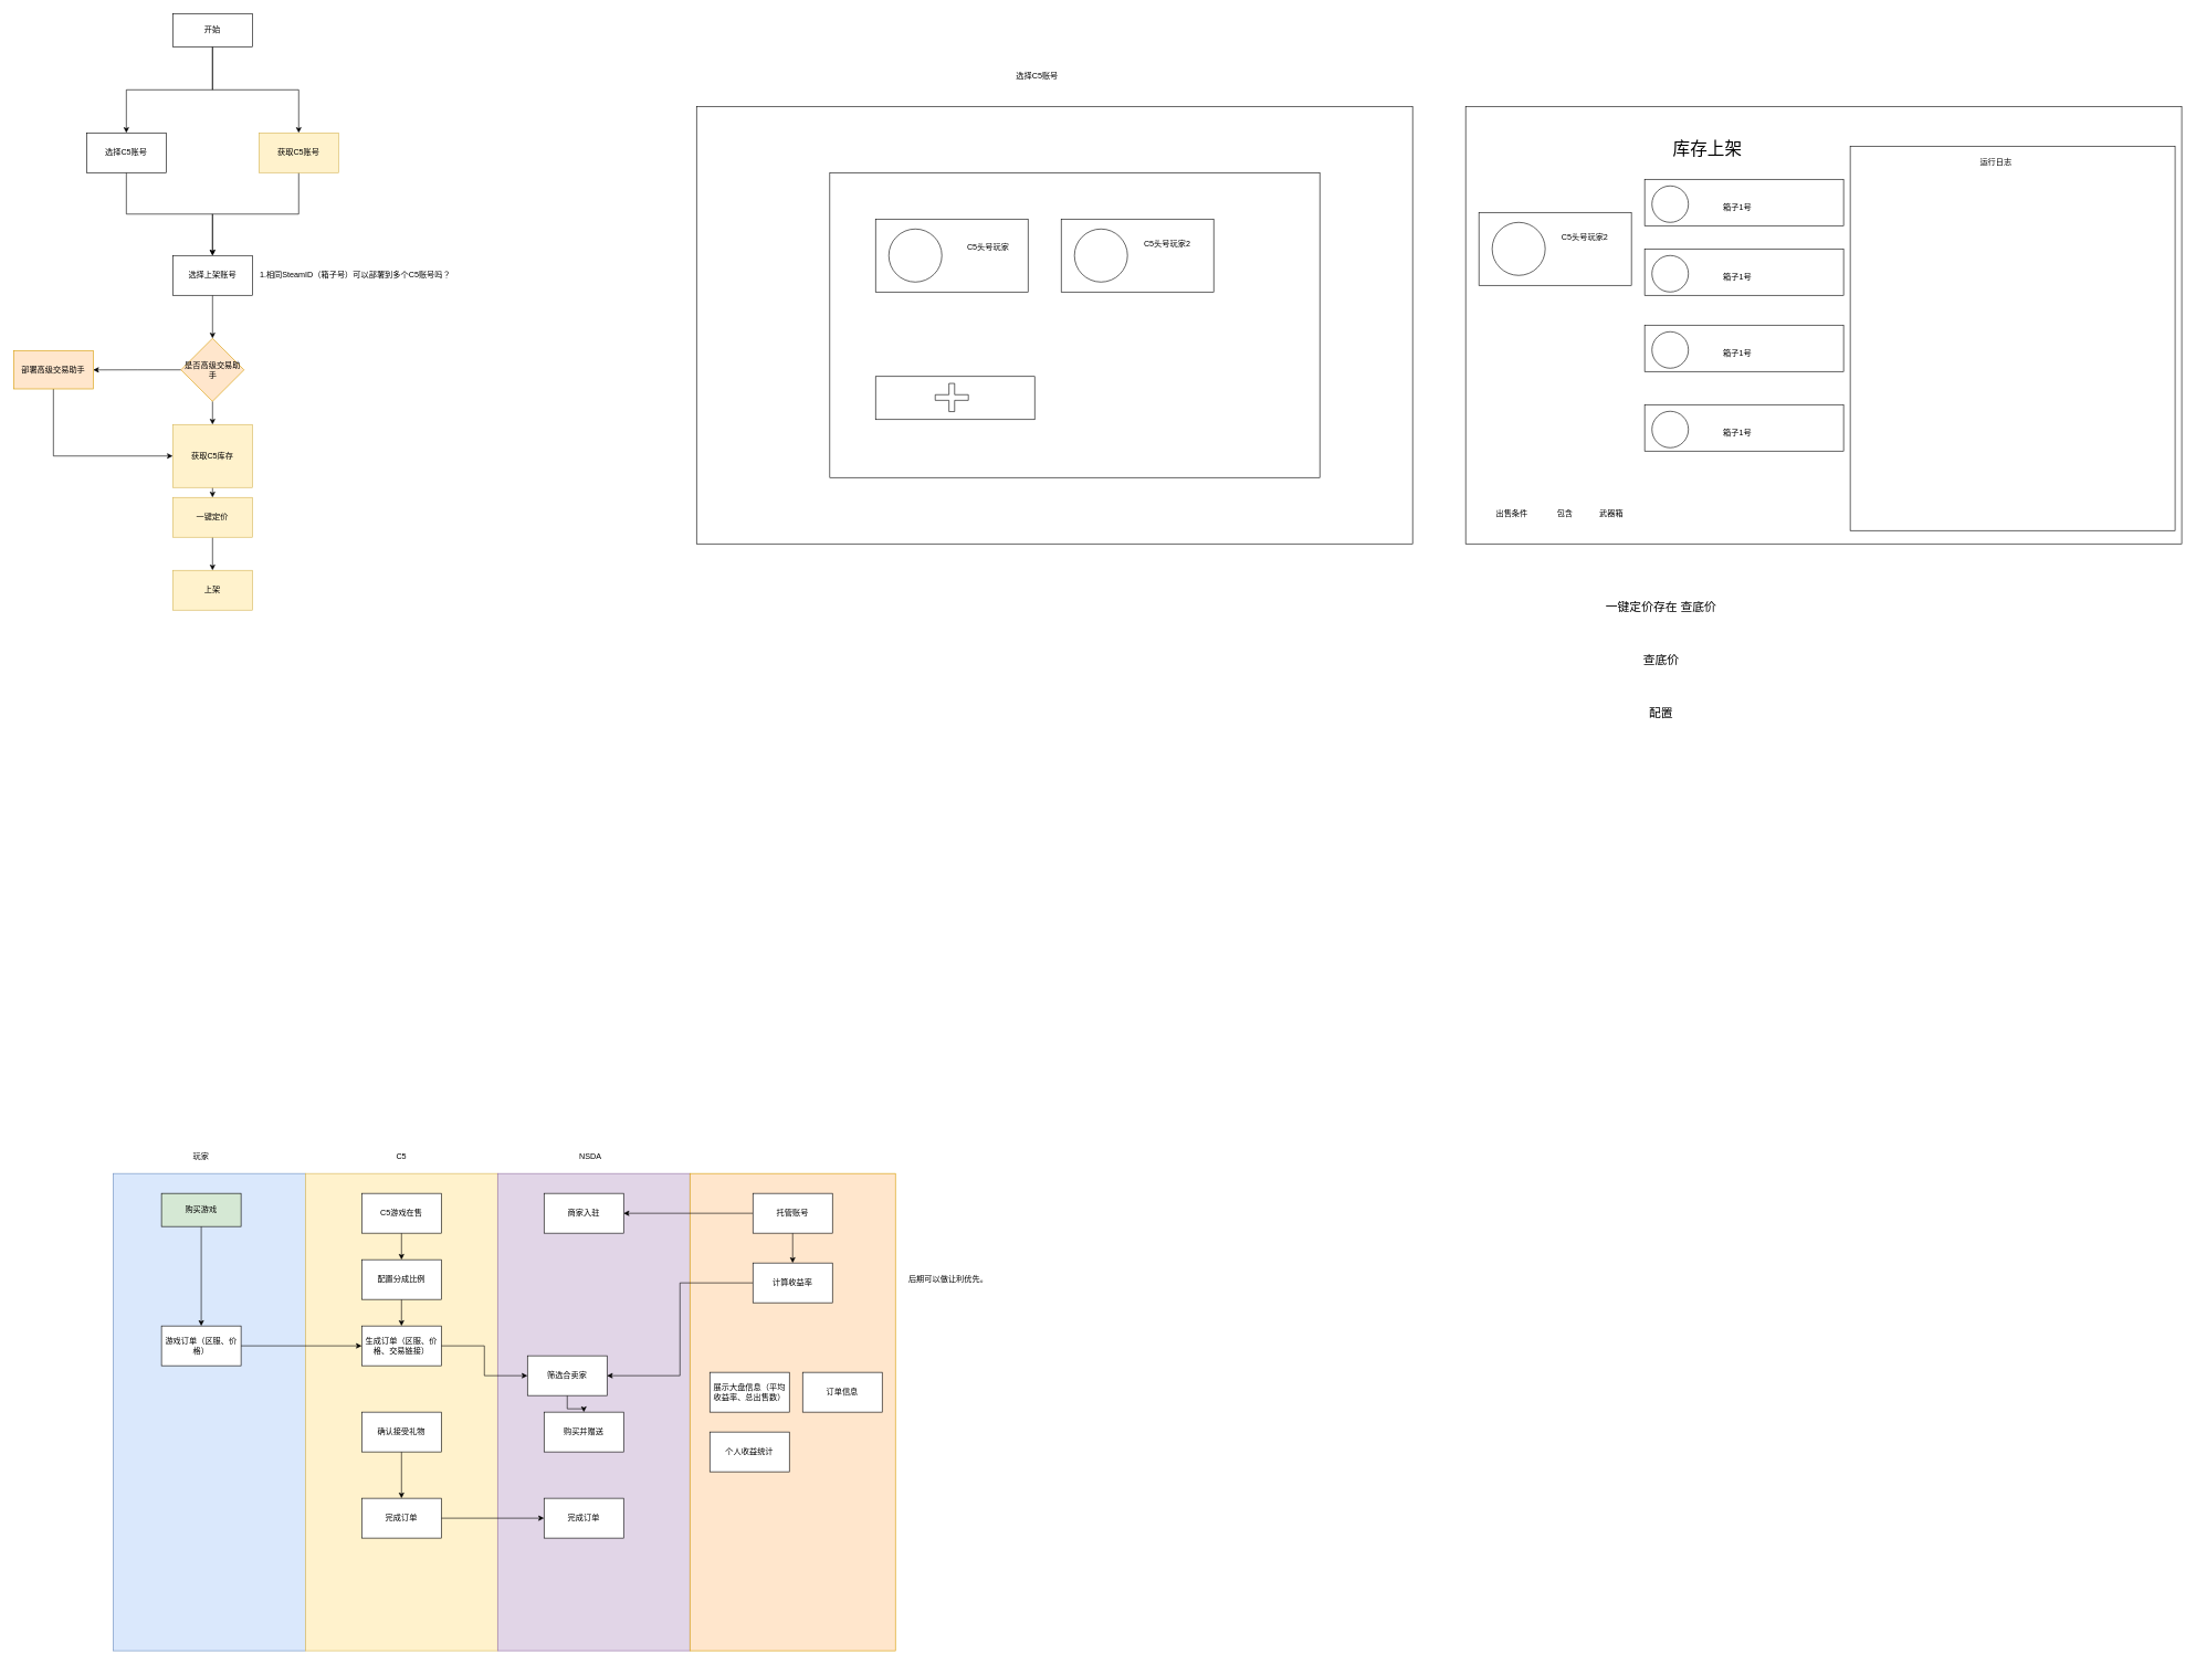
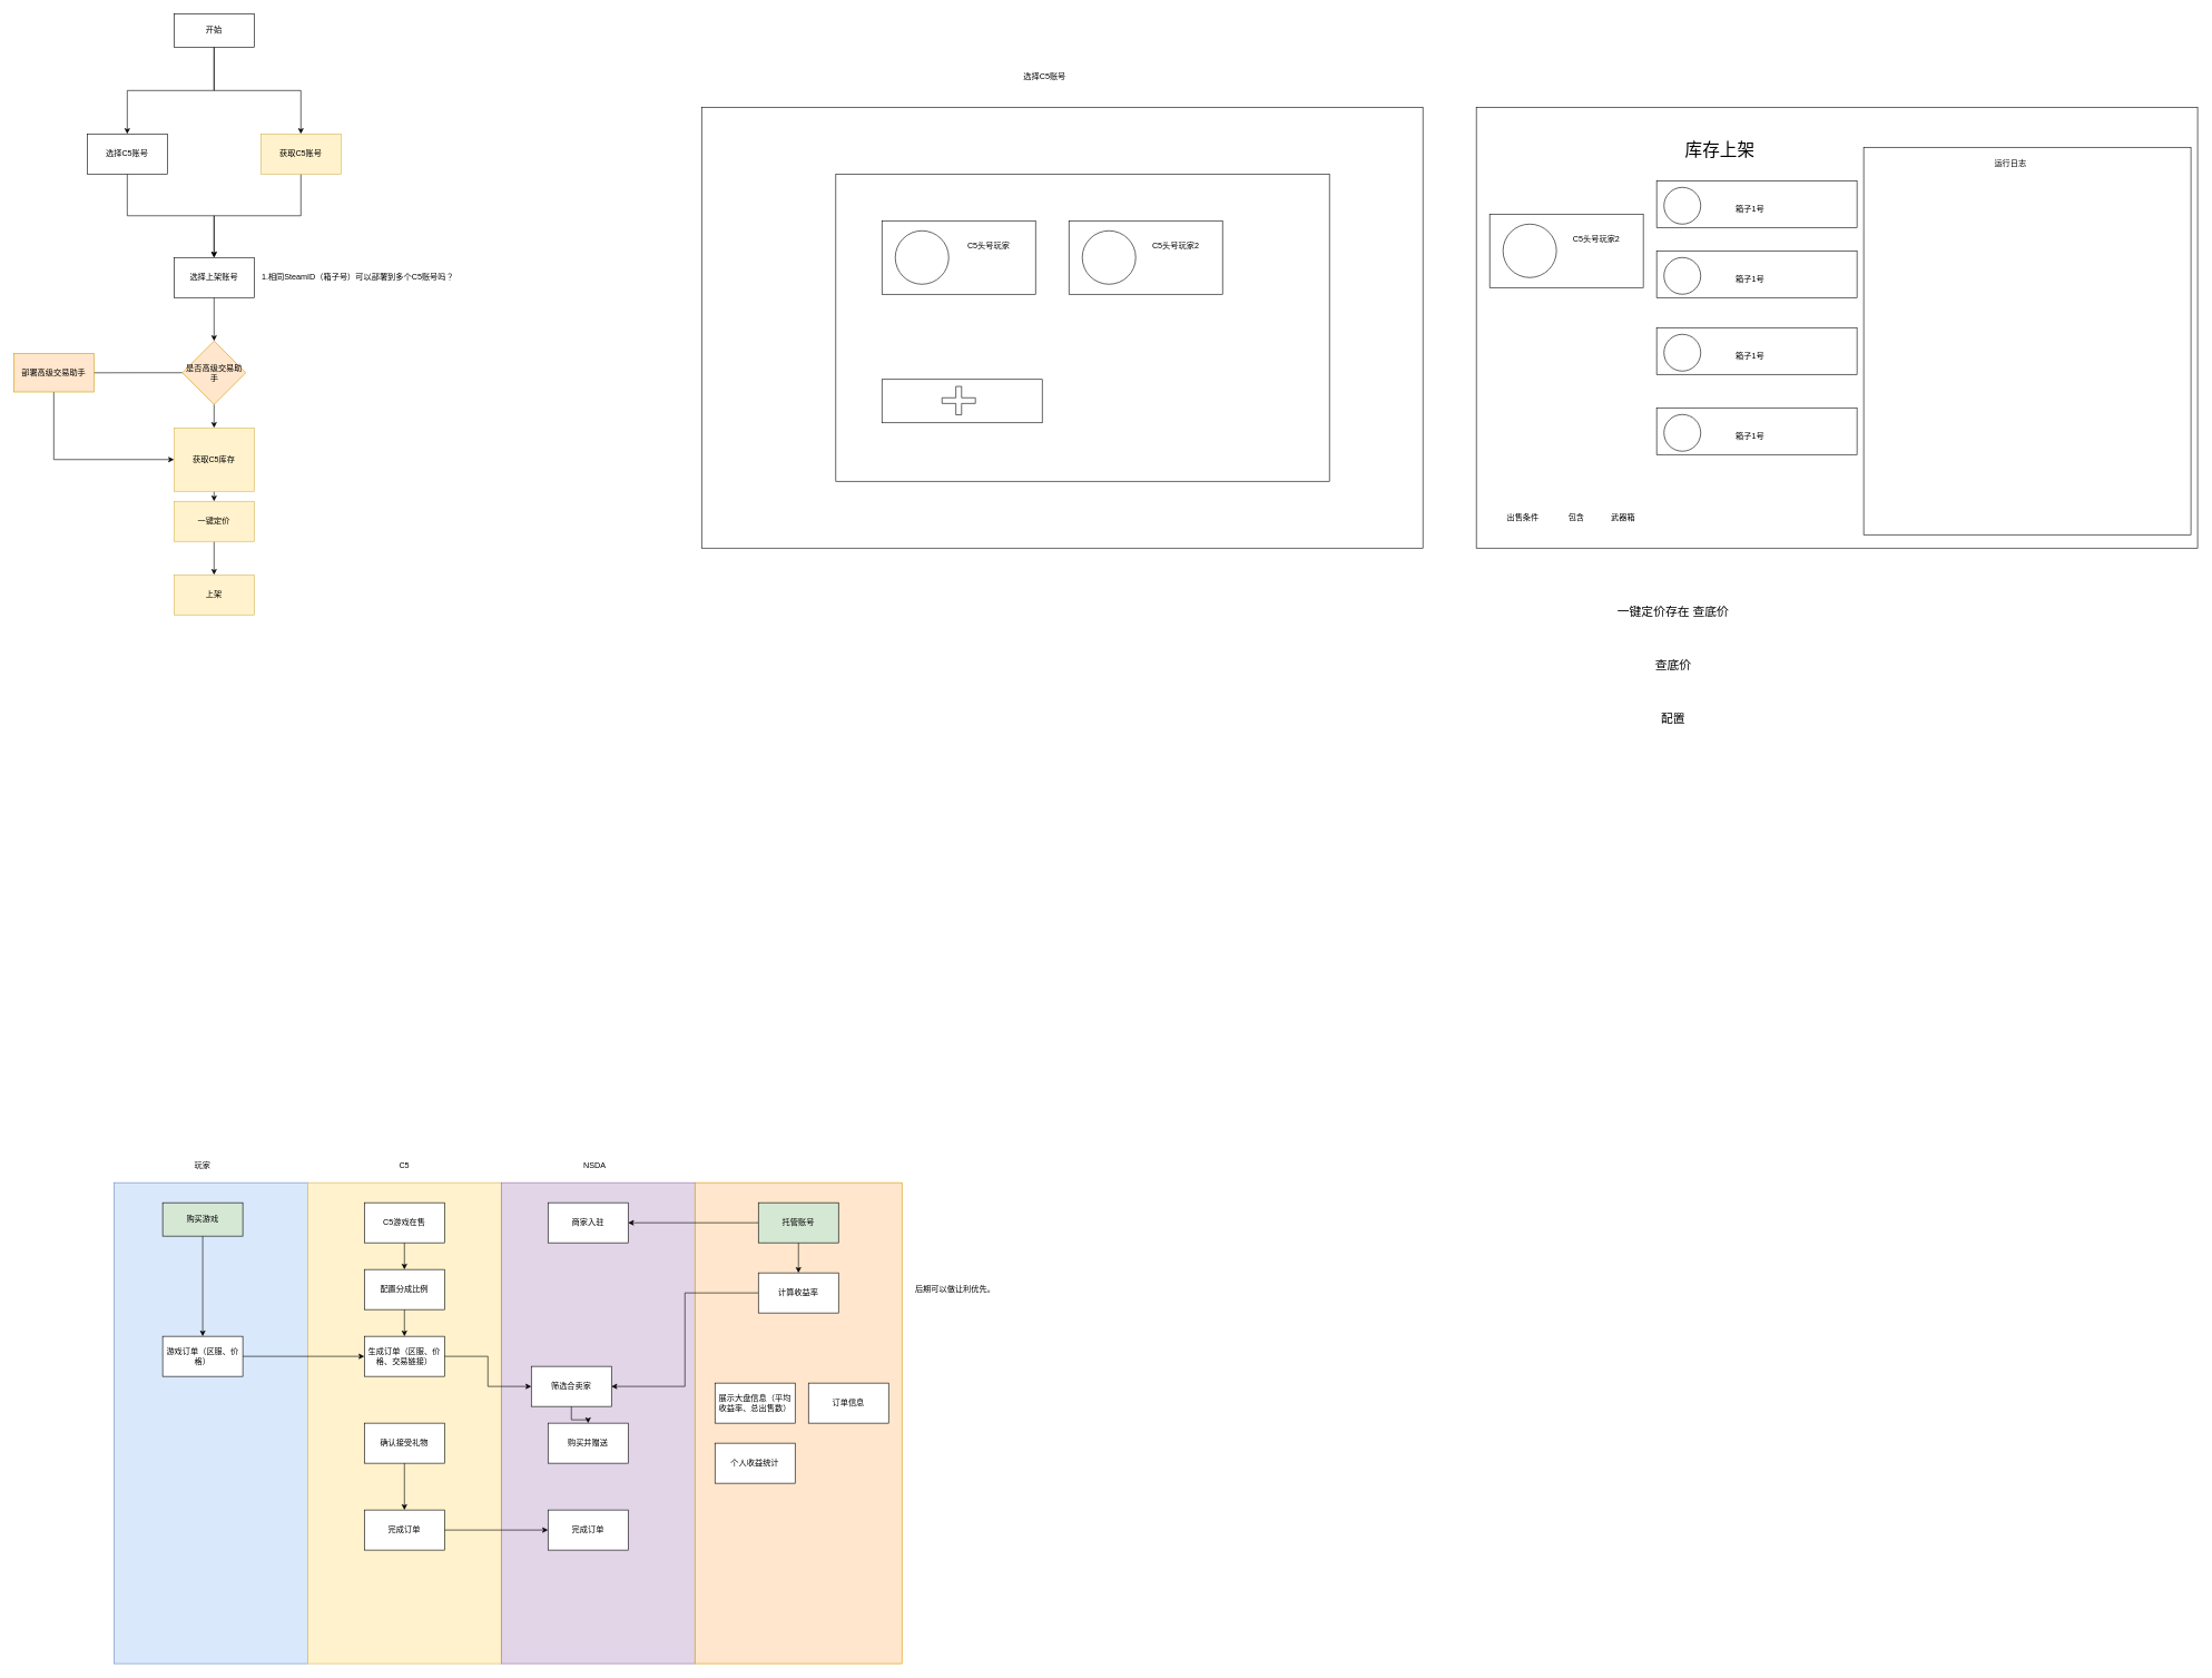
- <mxCell id="27" value="C5头号玩家" style="text;html=1;strokeColor=none;fillColor=none;align=center;verticalAlign=middle;whiteSpace=wrap;rounded=0;" parent="1" vertex="1"><mxGeometry x="1440" y="355" width="100" height="35" as="geometry" /></mxCell>
+ <mxCell id="27" value="C5头号玩家" style="text;html=1;strokeColor=none;fillColor=none;align=center;verticalAlign=middle;whiteSpace=wrap;rounded=0;" parent="1" vertex="1"><mxGeometry x="1430" y="350" width="100" height="35" as="geometry" /></mxCell>
- <mxCell id="11" value="" style="edgeStyle=orthogonalEdgeStyle;rounded=0;orthogonalLoop=1;jettySize=auto;html=1;" parent="1" source="13" target="18" edge="1"><mxGeometry relative="1" as="geometry" /></mxCell>
+ <mxCell id="11" value="" style="edgeStyle=orthogonalEdgeStyle;rounded=0;orthogonalLoop=1;jettySize=auto;html=1;endArrow=none;" parent="1" source="13" target="18" edge="1"><mxGeometry relative="1" as="geometry" /></mxCell>
- <mxCell id="87" value="托管账号" style="rounded=0;whiteSpace=wrap;html=1;" vertex="1" parent="1"><mxGeometry x="1135" y="1800" width="120" height="60" as="geometry" /></mxCell>
+ <mxCell id="87" value="托管账号" style="rounded=0;whiteSpace=wrap;html=1;fillColor=#d5e8d4;" vertex="1" parent="1"><mxGeometry x="1135" y="1800" width="120" height="60" as="geometry" /></mxCell>
